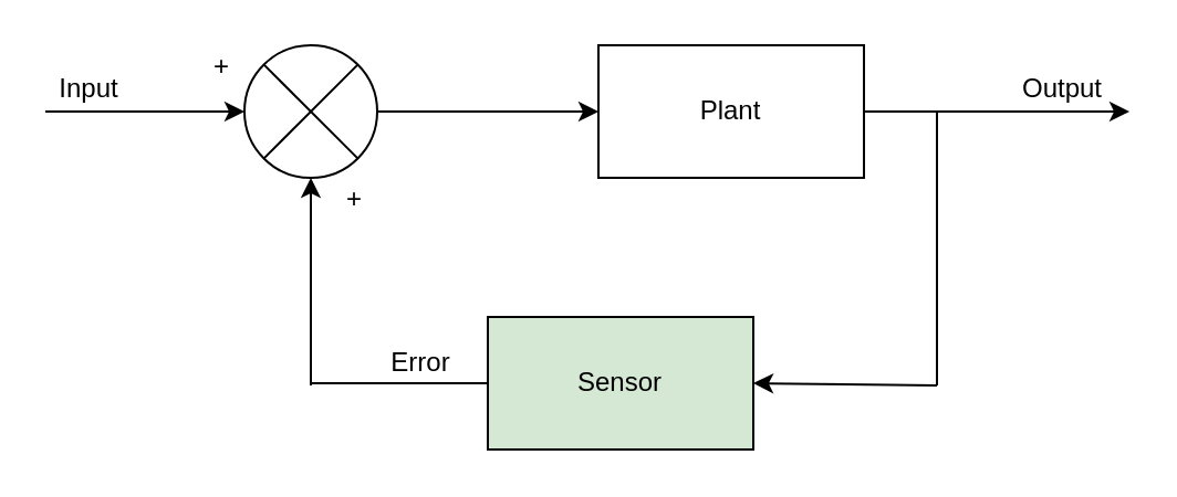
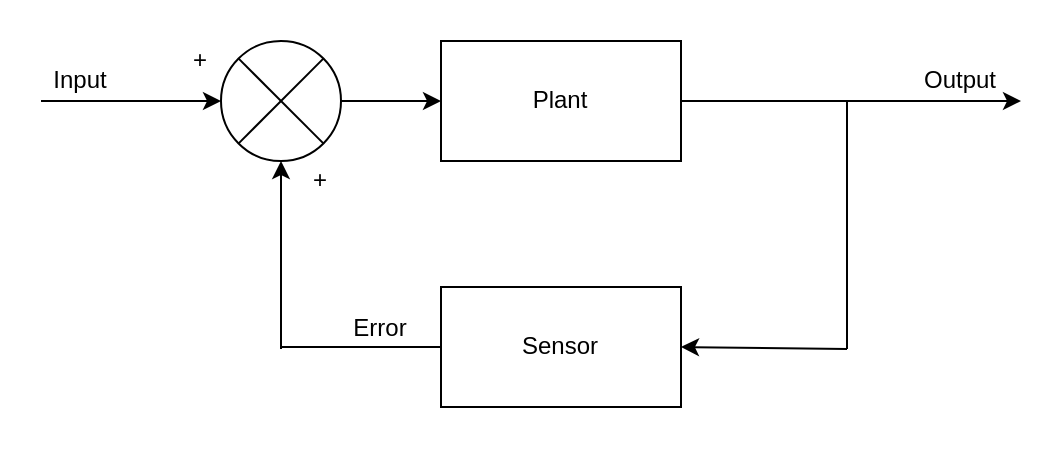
- <mxCell id="2" value="Plant" style="rounded=0;whiteSpace=wrap;html=1;" vertex="1" parent="1"><mxGeometry x="270" y="20" width="120" height="60" as="geometry" /></mxCell>
+ <mxCell id="2" value="Plant" style="rounded=0;whiteSpace=wrap;html=1;" vertex="1" parent="1"><mxGeometry x="220" y="20" width="120" height="60" as="geometry" /></mxCell>
- <mxCell id="14" value="Sensor" style="rounded=0;whiteSpace=wrap;html=1;fillColor=#d5e8d4;" vertex="1" parent="1"><mxGeometry x="220" y="143" width="120" height="60" as="geometry" /></mxCell>
+ <mxCell id="14" value="Sensor" style="rounded=0;whiteSpace=wrap;html=1;" vertex="1" parent="1"><mxGeometry x="220" y="143" width="120" height="60" as="geometry" /></mxCell>
